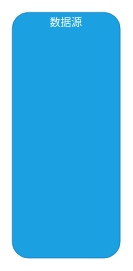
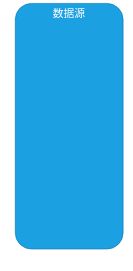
- <mxCell id="2" value="数据源" style="rounded=1;whiteSpace=wrap;html=1;fillColor=#1ba1e2;strokeColor=#006EAF;fontColor=#ffffff;verticalAlign=top;fontSize=18;" vertex="1" parent="1"><mxGeometry x="20" y="20" width="180" height="410" as="geometry" /></mxCell>
+ <mxCell id="2" value="数据源" style="rounded=1;whiteSpace=wrap;html=1;fillColor=#1ba1e2;strokeColor=#006EAF;fontColor=#ffffff;verticalAlign=top;fontSize=18;" vertex="1" parent="1"><mxGeometry x="25" y="5" width="180" height="410" as="geometry" /></mxCell>
